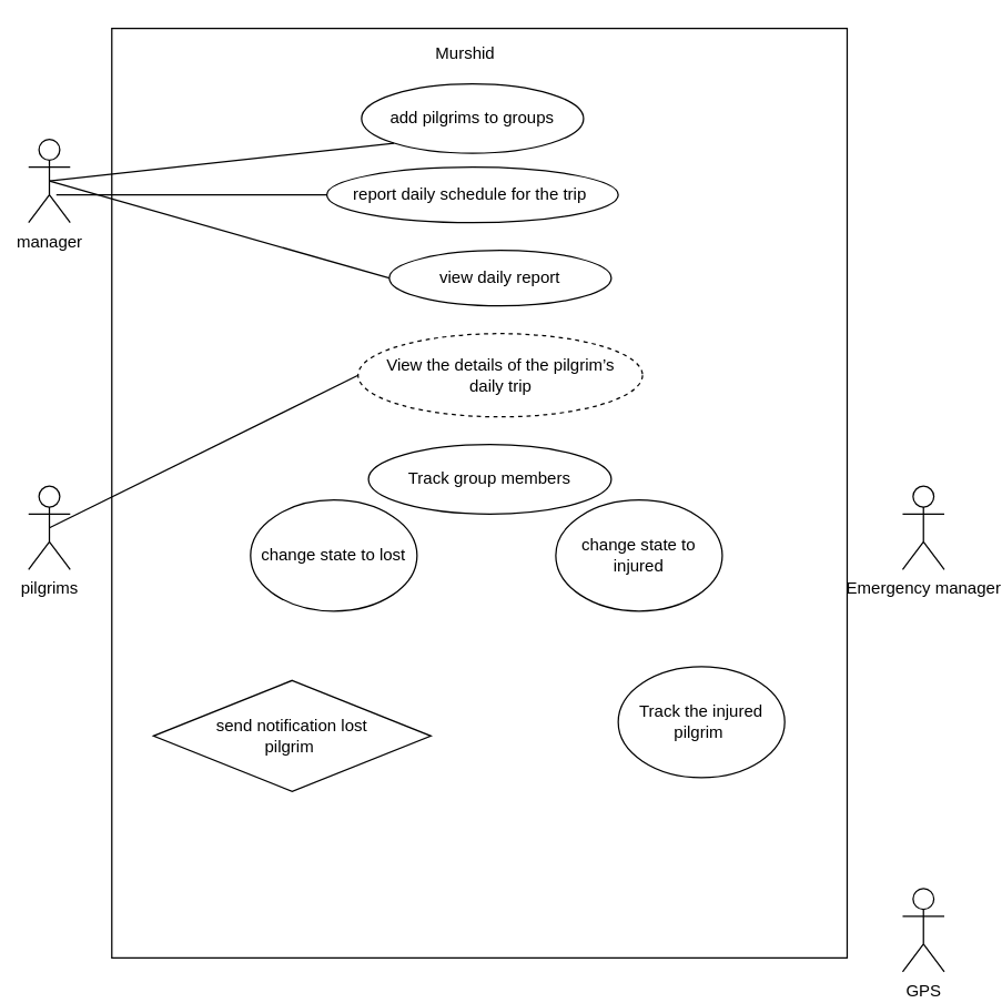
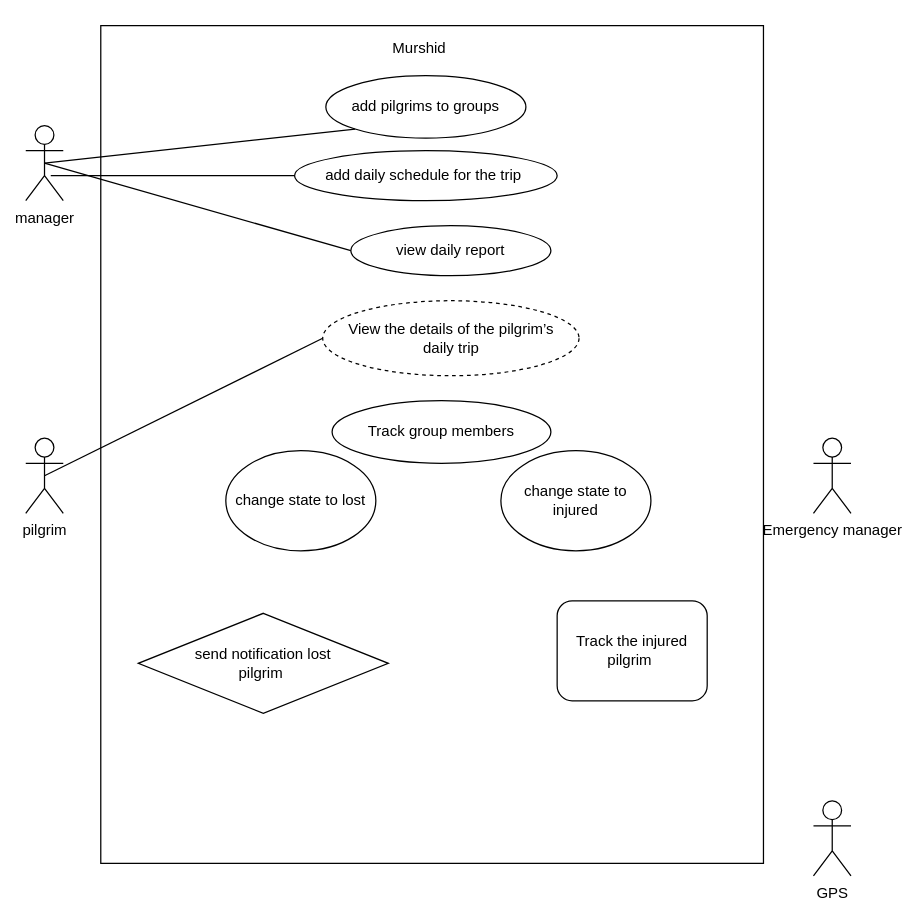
- <mxCell id="9" value="report daily schedule for the trip&amp;nbsp;" style="ellipse;whiteSpace=wrap;html=1;" vertex="1" parent="1"><mxGeometry x="235" y="120" width="210" height="40" as="geometry" /></mxCell>
+ <mxCell id="9" value="add daily schedule for the trip&amp;nbsp;" style="ellipse;whiteSpace=wrap;html=1;" vertex="1" parent="1"><mxGeometry x="235" y="120" width="210" height="40" as="geometry" /></mxCell>
- <mxCell id="5" value="pilgrims" style="shape=umlActor;verticalLabelPosition=bottom;verticalAlign=top;html=1;outlineConnect=0;" vertex="1" parent="1"><mxGeometry x="20" y="350" width="30" height="60" as="geometry" /></mxCell>
+ <mxCell id="5" value="pilgrim" style="shape=umlActor;verticalLabelPosition=bottom;verticalAlign=top;html=1;outlineConnect=0;" vertex="1" parent="1"><mxGeometry x="20" y="350" width="30" height="60" as="geometry" /></mxCell>
- <mxCell id="19" value="Track the injured&lt;br/&gt;pilgrim&amp;nbsp;" style="ellipse;whiteSpace=wrap;html=1;" vertex="1" parent="1"><mxGeometry x="445" y="480" width="120" height="80" as="geometry" /></mxCell>
+ <mxCell id="19" value="Track the injured&lt;br/&gt;pilgrim&amp;nbsp;" style="whiteSpace=wrap;html=1;rounded=1;" vertex="1" parent="1"><mxGeometry x="445" y="480" width="120" height="80" as="geometry" /></mxCell>
